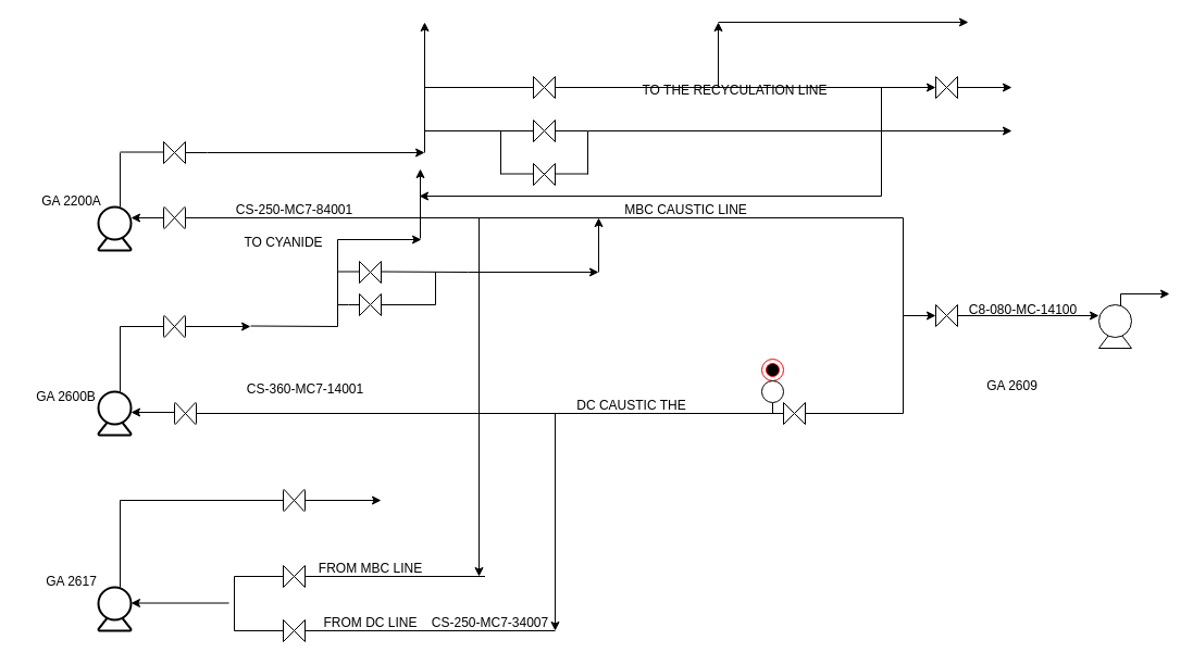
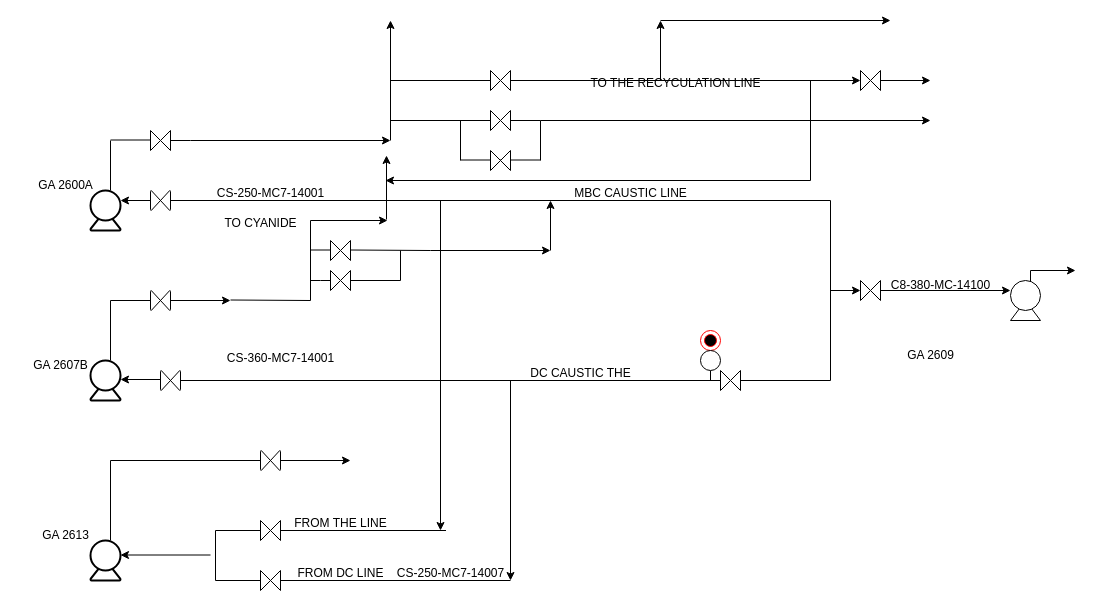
- <mxCell id="45" value="GA 2200A" style="text;html=1;align=center;verticalAlign=middle;resizable=0;points=[];autosize=1;strokeColor=none;fillColor=none;" parent="1" vertex="1"><mxGeometry x="25" y="170" width="80" height="30" as="geometry" /></mxCell>
+ <mxCell id="45" value="GA 2600A" style="text;html=1;align=center;verticalAlign=middle;resizable=0;points=[];autosize=1;strokeColor=none;fillColor=none;" parent="1" vertex="1"><mxGeometry x="25" y="170" width="80" height="30" as="geometry" /></mxCell>
- <mxCell id="79" value="CS-250-MC7-84001" style="text;html=1;align=center;verticalAlign=middle;resizable=0;points=[];autosize=1;strokeColor=none;fillColor=none;" vertex="1" parent="1"><mxGeometry x="205" y="178" width="130" height="30" as="geometry" /></mxCell>
+ <mxCell id="79" value="CS-250-MC7-14001" style="text;html=1;align=center;verticalAlign=middle;resizable=0;points=[];autosize=1;strokeColor=none;fillColor=none;" vertex="1" parent="1"><mxGeometry x="205" y="178" width="130" height="30" as="geometry" /></mxCell>
- <mxCell id="89" value="C8-080-MC-14100" style="text;html=1;align=center;verticalAlign=middle;resizable=0;points=[];autosize=1;strokeColor=none;fillColor=none;" vertex="1" parent="1"><mxGeometry x="880" y="270" width="120" height="30" as="geometry" /></mxCell>
+ <mxCell id="89" value="C8-380-MC-14100" style="text;html=1;align=center;verticalAlign=middle;resizable=0;points=[];autosize=1;strokeColor=none;fillColor=none;" vertex="1" parent="1"><mxGeometry x="880" y="270" width="120" height="30" as="geometry" /></mxCell>
- <mxCell id="47" value="GA 2600B" style="text;html=1;align=center;verticalAlign=middle;resizable=0;points=[];autosize=1;strokeColor=none;fillColor=none;" parent="1" vertex="1"><mxGeometry x="20" y="350" width="80" height="30" as="geometry" /></mxCell>
+ <mxCell id="47" value="GA 2607B" style="text;html=1;align=center;verticalAlign=middle;resizable=0;points=[];autosize=1;strokeColor=none;fillColor=none;" parent="1" vertex="1"><mxGeometry x="20" y="350" width="80" height="30" as="geometry" /></mxCell>
- <mxCell id="72" value="FROM MBC LINE" style="text;html=1;align=center;verticalAlign=middle;resizable=0;points=[];autosize=1;strokeColor=none;fillColor=none;" vertex="1" parent="1"><mxGeometry x="280" y="508" width="120" height="30" as="geometry" /></mxCell>
+ <mxCell id="72" value="FROM THE LINE" style="text;html=1;align=center;verticalAlign=middle;resizable=0;points=[];autosize=1;strokeColor=none;fillColor=none;" vertex="1" parent="1"><mxGeometry x="280" y="508" width="120" height="30" as="geometry" /></mxCell>
- <mxCell id="46" value="GA 2617" style="text;html=1;align=center;verticalAlign=middle;resizable=0;points=[];autosize=1;strokeColor=none;fillColor=none;" parent="1" vertex="1"><mxGeometry x="30" y="520" width="70" height="30" as="geometry" /></mxCell>
+ <mxCell id="46" value="GA 2613" style="text;html=1;align=center;verticalAlign=middle;resizable=0;points=[];autosize=1;strokeColor=none;fillColor=none;" parent="1" vertex="1"><mxGeometry x="30" y="520" width="70" height="30" as="geometry" /></mxCell>
- <mxCell id="80" value="CS-250-MC7-34007" style="text;html=1;align=center;verticalAlign=middle;resizable=0;points=[];autosize=1;strokeColor=none;fillColor=none;" vertex="1" parent="1"><mxGeometry x="385" y="558" width="130" height="30" as="geometry" /></mxCell>
+ <mxCell id="80" value="CS-250-MC7-14007" style="text;html=1;align=center;verticalAlign=middle;resizable=0;points=[];autosize=1;strokeColor=none;fillColor=none;" vertex="1" parent="1"><mxGeometry x="385" y="558" width="130" height="30" as="geometry" /></mxCell>
